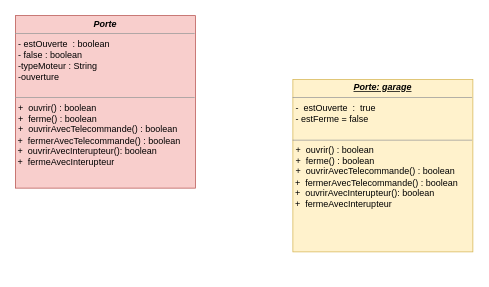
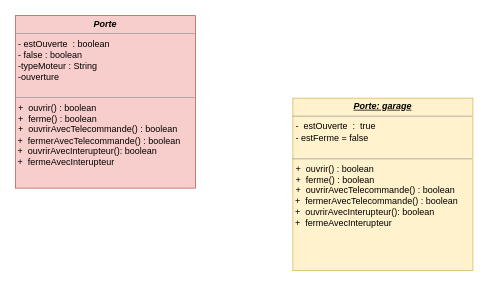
- <mxCell id="3" value="&lt;p style=&quot;margin:0px;margin-top:4px;text-align:center;&quot;&gt;&lt;i&gt;&lt;u&gt;&lt;b&gt;Porte: garage&lt;/b&gt;&lt;/u&gt;&lt;/i&gt;&lt;/p&gt;&lt;hr size=&quot;1&quot;&gt;&lt;p style=&quot;margin:0px;margin-left:4px;&quot;&gt;-&amp;nbsp; estOuverte&amp;nbsp; :&amp;nbsp; true&lt;br&gt;- estFerme = false&lt;/p&gt;&amp;nbsp;&lt;hr size=&quot;1&quot;&gt;&lt;p style=&quot;margin:0px;margin-left:4px;&quot;&gt;+&amp;nbsp; ouvrir() : boolean&lt;br&gt;+&amp;nbsp; ferme() : boolean&lt;/p&gt;&lt;p style=&quot;margin:0px;margin-left:4px;&quot;&gt;+&amp;nbsp; ouvrirAvecTelecommande() : boolean&lt;span style=&quot;background-color: initial;&quot;&gt;&amp;nbsp;&lt;/span&gt;&lt;/p&gt;&amp;nbsp;+&amp;nbsp; fermerAvecTelecommande() : boolean&lt;br&gt;&amp;nbsp;+&amp;nbsp; ouvrirAvecInterupteur(): boolean&lt;br&gt;&amp;nbsp;+&amp;nbsp; fermeAvecInterupteur&amp;nbsp;" style="verticalAlign=top;align=left;overflow=fill;fontSize=12;fontFamily=Helvetica;html=1;fillColor=#fff2cc;strokeColor=#d6b656;" vertex="1" parent="1"><mxGeometry x="390" y="105" width="240" height="230" as="geometry" /></mxCell>
+ <mxCell id="3" value="&lt;p style=&quot;margin:0px;margin-top:4px;text-align:center;&quot;&gt;&lt;i&gt;&lt;u&gt;&lt;b&gt;Porte: garage&lt;/b&gt;&lt;/u&gt;&lt;/i&gt;&lt;/p&gt;&lt;hr size=&quot;1&quot;&gt;&lt;p style=&quot;margin:0px;margin-left:4px;&quot;&gt;-&amp;nbsp; estOuverte&amp;nbsp; :&amp;nbsp; true&lt;br&gt;- estFerme = false&lt;/p&gt;&amp;nbsp;&lt;hr size=&quot;1&quot;&gt;&lt;p style=&quot;margin:0px;margin-left:4px;&quot;&gt;+&amp;nbsp; ouvrir() : boolean&lt;br&gt;+&amp;nbsp; ferme() : boolean&lt;/p&gt;&lt;p style=&quot;margin:0px;margin-left:4px;&quot;&gt;+&amp;nbsp; ouvrirAvecTelecommande() : boolean&lt;span style=&quot;background-color: initial;&quot;&gt;&amp;nbsp;&lt;/span&gt;&lt;/p&gt;&amp;nbsp;+&amp;nbsp; fermerAvecTelecommande() : boolean&lt;br&gt;&amp;nbsp;+&amp;nbsp; ouvrirAvecInterupteur(): boolean&lt;br&gt;&amp;nbsp;+&amp;nbsp; fermeAvecInterupteur&amp;nbsp;" style="verticalAlign=top;align=left;overflow=fill;fontSize=12;fontFamily=Helvetica;html=1;fillColor=#fff2cc;strokeColor=#d6b656;" vertex="1" parent="1"><mxGeometry x="390" y="130" width="240" height="230" as="geometry" /></mxCell>
